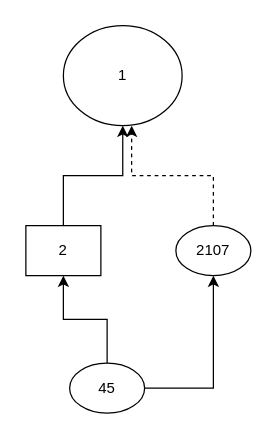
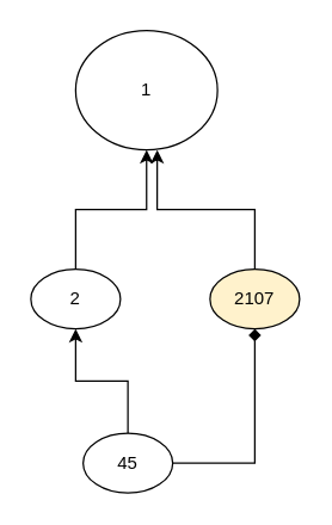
- <mxCell id="7" style="edgeStyle=orthogonalEdgeStyle;rounded=0;orthogonalLoop=1;jettySize=auto;html=1;entryX=0.575;entryY=1;entryDx=0;entryDy=0;entryPerimeter=0;dashed=1;" edge="1" parent="1" source="8" target="9"><mxGeometry relative="1" as="geometry" /></mxCell>
+ <mxCell id="7" style="edgeStyle=orthogonalEdgeStyle;rounded=0;orthogonalLoop=1;jettySize=auto;html=1;entryX=0.575;entryY=1;entryDx=0;entryDy=0;entryPerimeter=0;" edge="1" parent="1" source="8" target="9"><mxGeometry relative="1" as="geometry" /></mxCell>
- <mxCell id="6" value="2" style="whiteSpace=wrap;html=1;rounded=0;" vertex="1" parent="1"><mxGeometry x="20" y="180" width="60" height="40" as="geometry" /></mxCell>
+ <mxCell id="6" value="2" style="ellipse;whiteSpace=wrap;html=1;" vertex="1" parent="1"><mxGeometry x="20" y="180" width="60" height="40" as="geometry" /></mxCell>
- <mxCell id="8" value="2107" style="ellipse;whiteSpace=wrap;html=1;" vertex="1" parent="1"><mxGeometry x="140" y="180" width="60" height="40" as="geometry" /></mxCell>
+ <mxCell id="8" value="2107" style="ellipse;whiteSpace=wrap;html=1;fillColor=#fff2cc;" vertex="1" parent="1"><mxGeometry x="140" y="180" width="60" height="40" as="geometry" /></mxCell>
- <mxCell id="2" style="edgeStyle=orthogonalEdgeStyle;rounded=0;orthogonalLoop=1;jettySize=auto;html=1;" edge="1" parent="1" source="4" target="8"><mxGeometry relative="1" as="geometry" /></mxCell>
+ <mxCell id="2" style="edgeStyle=orthogonalEdgeStyle;rounded=0;orthogonalLoop=1;jettySize=auto;html=1;endArrow=diamond;" edge="1" parent="1" source="4" target="8"><mxGeometry relative="1" as="geometry" /></mxCell>
